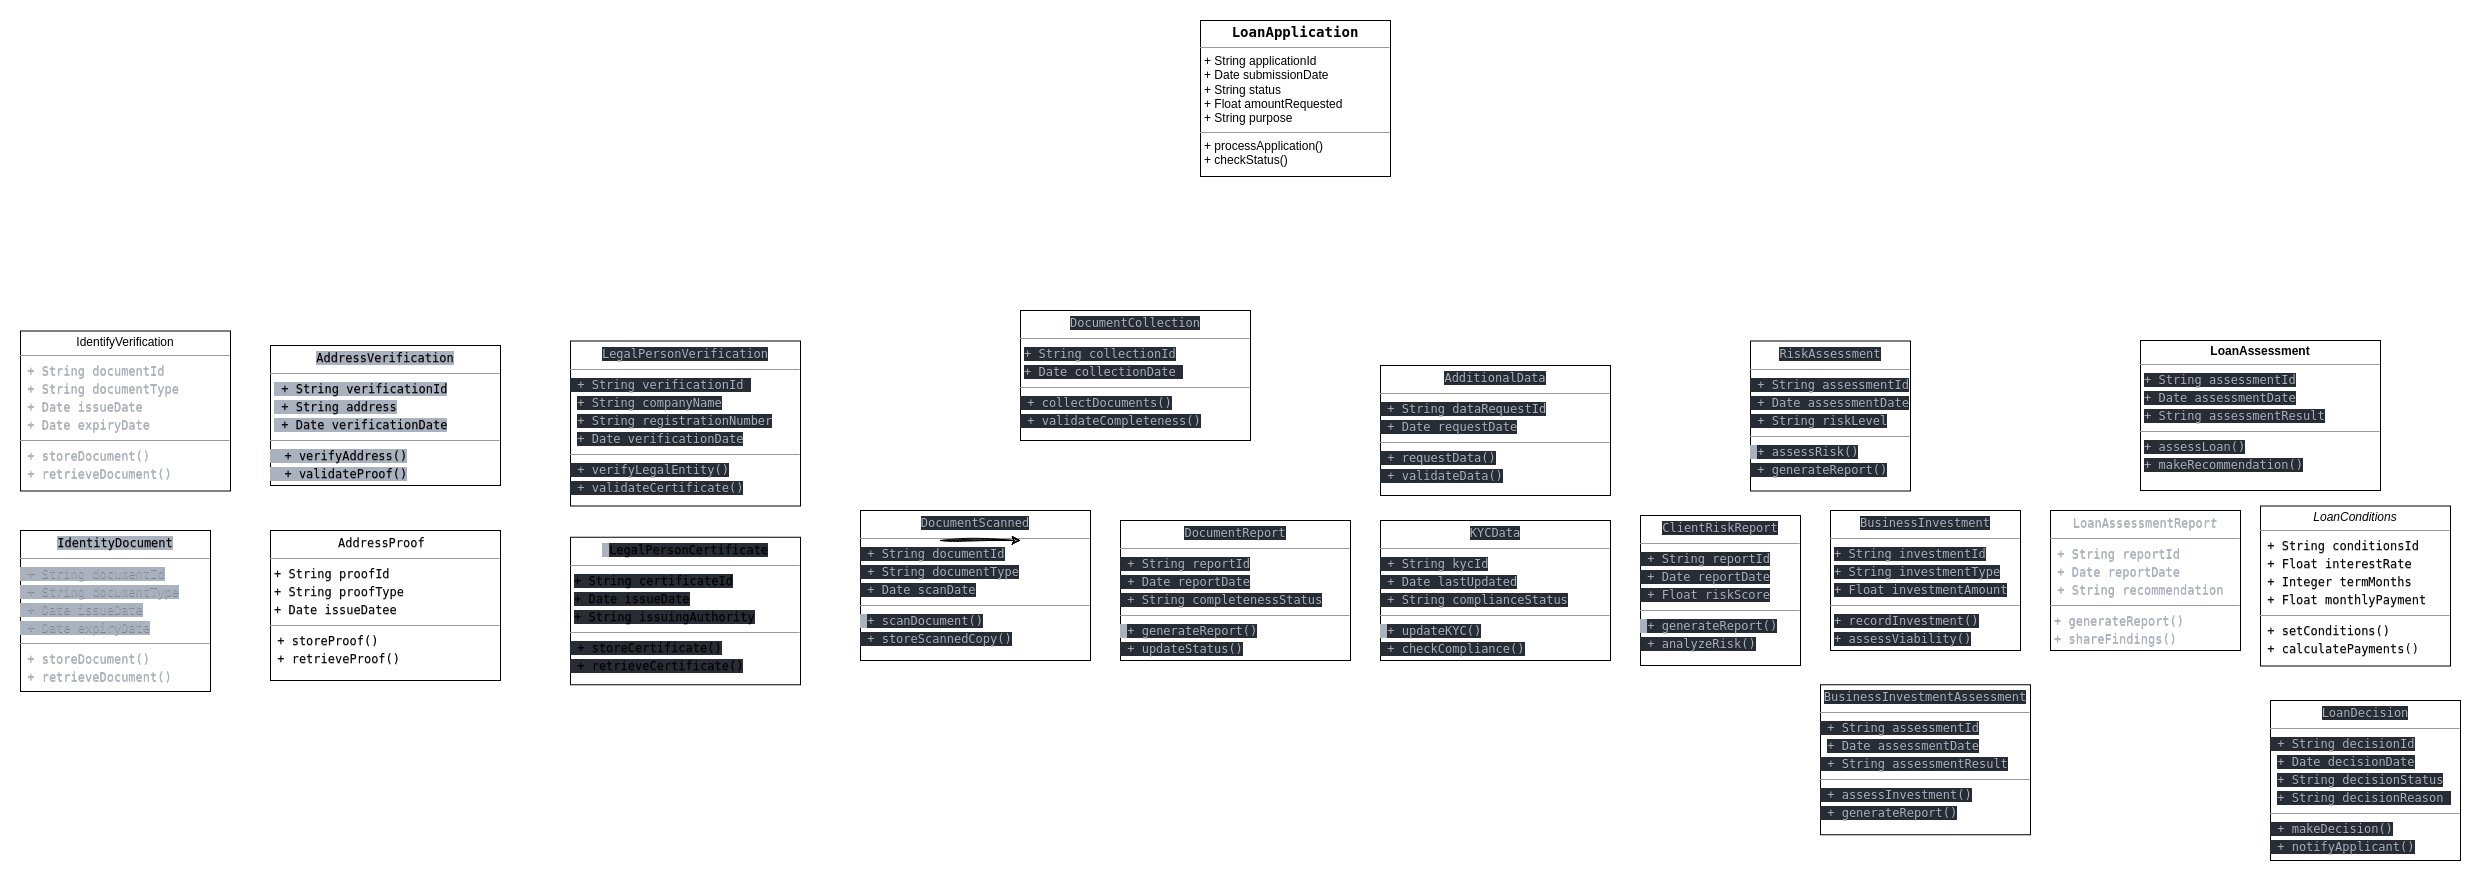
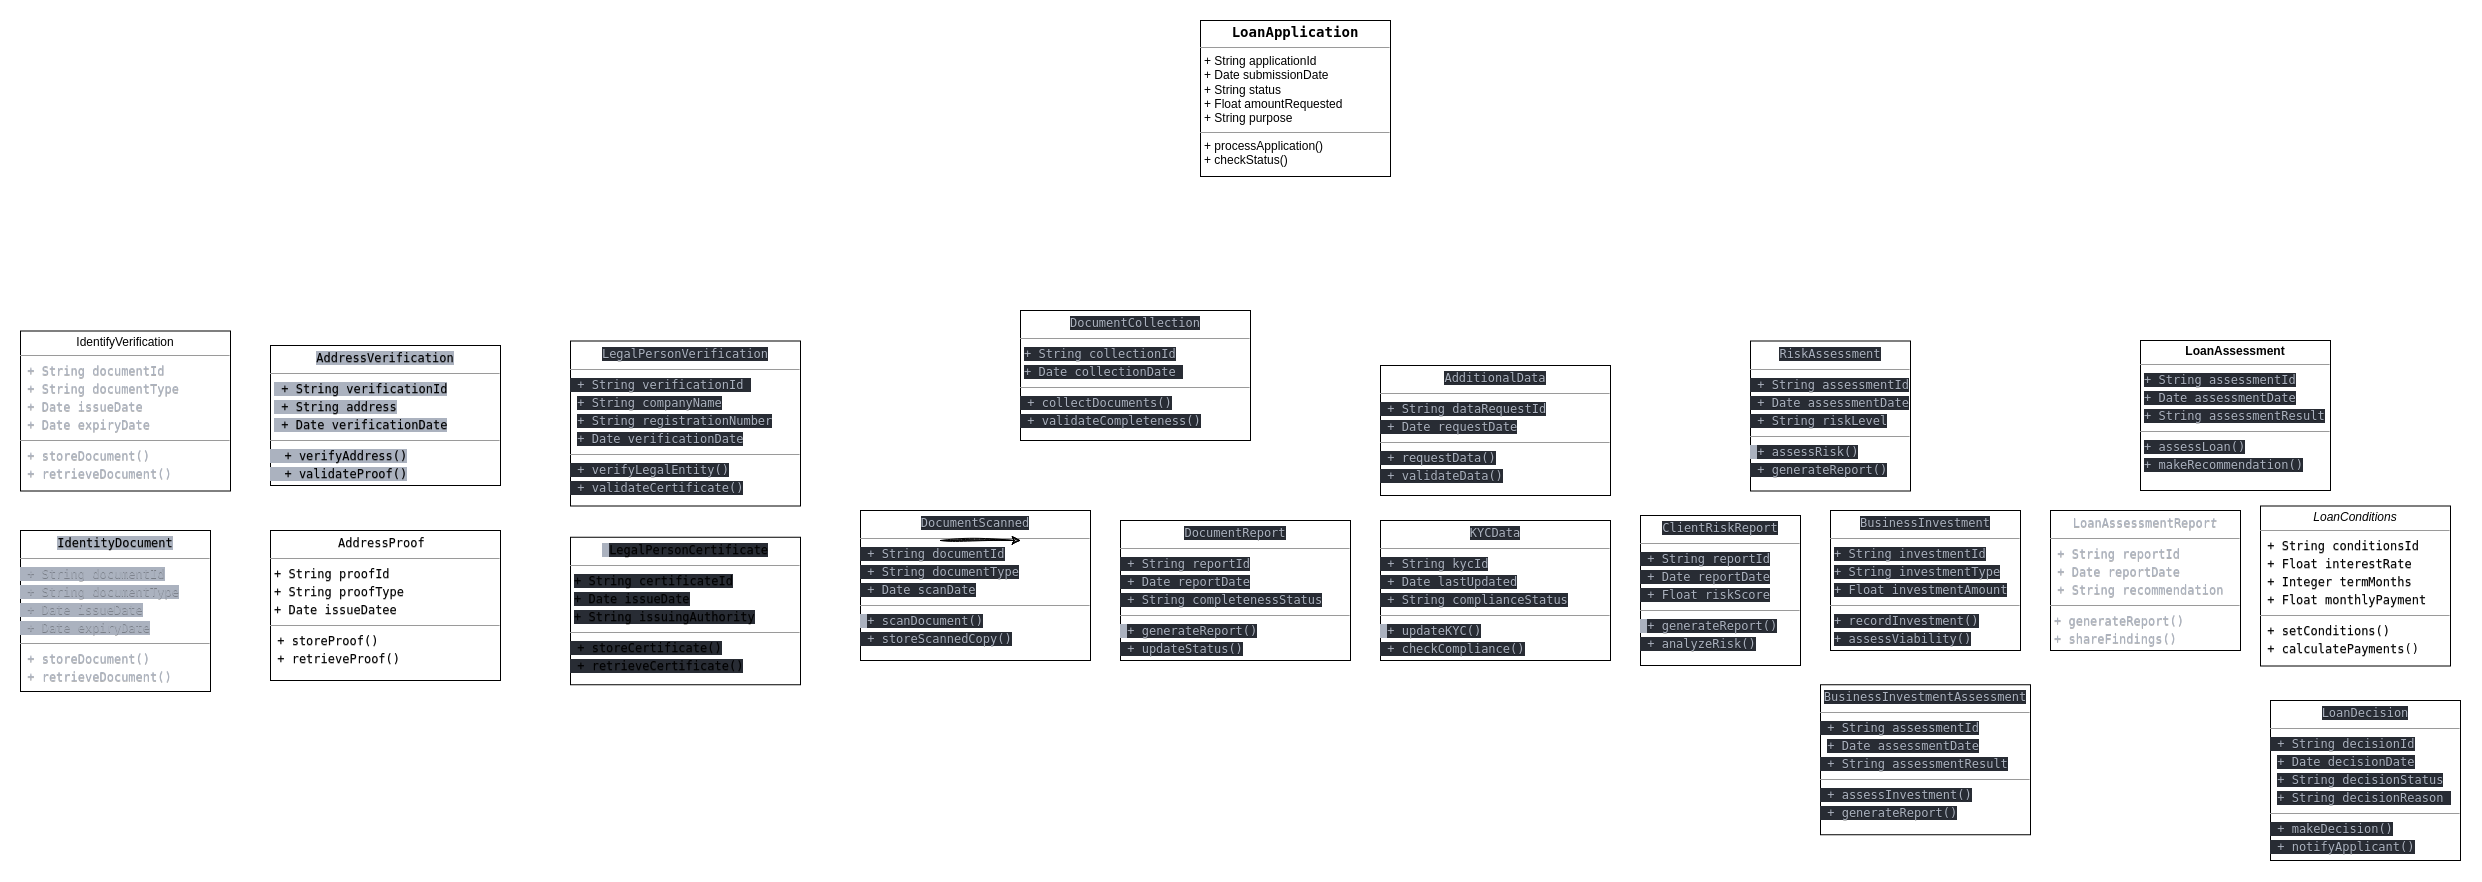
- <mxCell id="9" value="&lt;p style=&quot;margin:0px;margin-top:4px;text-align:center;&quot;&gt;&lt;b&gt;LoanAssessment&lt;/b&gt;&lt;/p&gt;&lt;hr size=&quot;1&quot;&gt;&lt;p style=&quot;margin:0px;margin-left:4px;&quot;&gt;&lt;code style=&quot;background: light-dark(rgb(40, 44, 52), transparent); text-shadow: rgba(0, 0, 0, 0.3) 0px 1px; font-family: &amp;quot;Fira Code&amp;quot;, &amp;quot;Fira Mono&amp;quot;, Menlo, Consolas, &amp;quot;DejaVu Sans Mono&amp;quot;, monospace; direction: ltr; text-align: left; white-space: pre; word-spacing: normal; word-break: normal; line-height: 1.5; tab-size: 2; hyphens: none; color: light-dark(rgb(171, 178, 191), rgb(255, 255, 255));&quot; class=&quot;language-mermaid&quot;&gt;&lt;span class=&quot;&quot;&gt;&lt;span class=&quot;&quot;&gt;&lt;/span&gt;&lt;/span&gt;&lt;span class=&quot;&quot;&gt;+ String assessmentId&lt;br&gt;&lt;/span&gt;&lt;span class=&quot;&quot;&gt;+ Date assessmentDate&lt;br&gt;&lt;/span&gt;&lt;span class=&quot;&quot;&gt;+ String assessmentResult&lt;/span&gt;&lt;/code&gt;&lt;/p&gt;&lt;hr size=&quot;1&quot;&gt;&lt;p style=&quot;margin:0px;margin-left:4px;&quot;&gt;&lt;code style=&quot;background: light-dark(rgb(40, 44, 52), transparent); text-shadow: rgba(0, 0, 0, 0.3) 0px 1px; font-family: &amp;quot;Fira Code&amp;quot;, &amp;quot;Fira Mono&amp;quot;, Menlo, Consolas, &amp;quot;DejaVu Sans Mono&amp;quot;, monospace; direction: ltr; text-align: left; white-space: pre; word-spacing: normal; word-break: normal; line-height: 1.5; tab-size: 2; hyphens: none; color: light-dark(rgb(171, 178, 191), rgb(255, 255, 255));&quot; class=&quot;language-mermaid&quot;&gt;&lt;span class=&quot;&quot;&gt;&lt;span class=&quot;&quot;&gt;+ assessLoan&lt;/span&gt;&lt;span class=&quot;token punctuation&quot;&gt;(&lt;/span&gt;&lt;span class=&quot;token punctuation&quot;&gt;)&lt;/span&gt;&lt;span class=&quot;&quot;&gt;&lt;br&gt;&lt;/span&gt;&lt;/span&gt;&lt;span class=&quot;&quot;&gt;&lt;span class=&quot;&quot;&gt;+ makeRecommendation&lt;/span&gt;&lt;span class=&quot;token punctuation&quot;&gt;(&lt;/span&gt;&lt;span class=&quot;token punctuation&quot;&gt;)&lt;/span&gt;&lt;/span&gt;&lt;/code&gt;&lt;/p&gt;" style="verticalAlign=top;align=left;overflow=fill;fontSize=12;fontFamily=Helvetica;html=1;rounded=0;shadow=0;comic=0;labelBackgroundColor=none;strokeWidth=1" parent="1" vertex="1"><mxGeometry x="2140" y="340" width="240" height="150" as="geometry" /></mxCell>
+ <mxCell id="9" value="&lt;p style=&quot;margin:0px;margin-top:4px;text-align:center;&quot;&gt;&lt;b&gt;LoanAssessment&lt;/b&gt;&lt;/p&gt;&lt;hr size=&quot;1&quot;&gt;&lt;p style=&quot;margin:0px;margin-left:4px;&quot;&gt;&lt;code style=&quot;background: light-dark(rgb(40, 44, 52), transparent); text-shadow: rgba(0, 0, 0, 0.3) 0px 1px; font-family: &amp;quot;Fira Code&amp;quot;, &amp;quot;Fira Mono&amp;quot;, Menlo, Consolas, &amp;quot;DejaVu Sans Mono&amp;quot;, monospace; direction: ltr; text-align: left; white-space: pre; word-spacing: normal; word-break: normal; line-height: 1.5; tab-size: 2; hyphens: none; color: light-dark(rgb(171, 178, 191), rgb(255, 255, 255));&quot; class=&quot;language-mermaid&quot;&gt;&lt;span class=&quot;&quot;&gt;&lt;span class=&quot;&quot;&gt;&lt;/span&gt;&lt;/span&gt;&lt;span class=&quot;&quot;&gt;+ String assessmentId&lt;br&gt;&lt;/span&gt;&lt;span class=&quot;&quot;&gt;+ Date assessmentDate&lt;br&gt;&lt;/span&gt;&lt;span class=&quot;&quot;&gt;+ String assessmentResult&lt;/span&gt;&lt;/code&gt;&lt;/p&gt;&lt;hr size=&quot;1&quot;&gt;&lt;p style=&quot;margin:0px;margin-left:4px;&quot;&gt;&lt;code style=&quot;background: light-dark(rgb(40, 44, 52), transparent); text-shadow: rgba(0, 0, 0, 0.3) 0px 1px; font-family: &amp;quot;Fira Code&amp;quot;, &amp;quot;Fira Mono&amp;quot;, Menlo, Consolas, &amp;quot;DejaVu Sans Mono&amp;quot;, monospace; direction: ltr; text-align: left; white-space: pre; word-spacing: normal; word-break: normal; line-height: 1.5; tab-size: 2; hyphens: none; color: light-dark(rgb(171, 178, 191), rgb(255, 255, 255));&quot; class=&quot;language-mermaid&quot;&gt;&lt;span class=&quot;&quot;&gt;&lt;span class=&quot;&quot;&gt;+ assessLoan&lt;/span&gt;&lt;span class=&quot;token punctuation&quot;&gt;(&lt;/span&gt;&lt;span class=&quot;token punctuation&quot;&gt;)&lt;/span&gt;&lt;span class=&quot;&quot;&gt;&lt;br&gt;&lt;/span&gt;&lt;/span&gt;&lt;span class=&quot;&quot;&gt;&lt;span class=&quot;&quot;&gt;+ makeRecommendation&lt;/span&gt;&lt;span class=&quot;token punctuation&quot;&gt;(&lt;/span&gt;&lt;span class=&quot;token punctuation&quot;&gt;)&lt;/span&gt;&lt;/span&gt;&lt;/code&gt;&lt;/p&gt;" style="verticalAlign=top;align=left;overflow=fill;fontSize=12;fontFamily=Helvetica;html=1;rounded=0;shadow=0;comic=0;labelBackgroundColor=none;strokeWidth=1" parent="1" vertex="1"><mxGeometry x="2140" y="340" width="190" height="150" as="geometry" /></mxCell>
